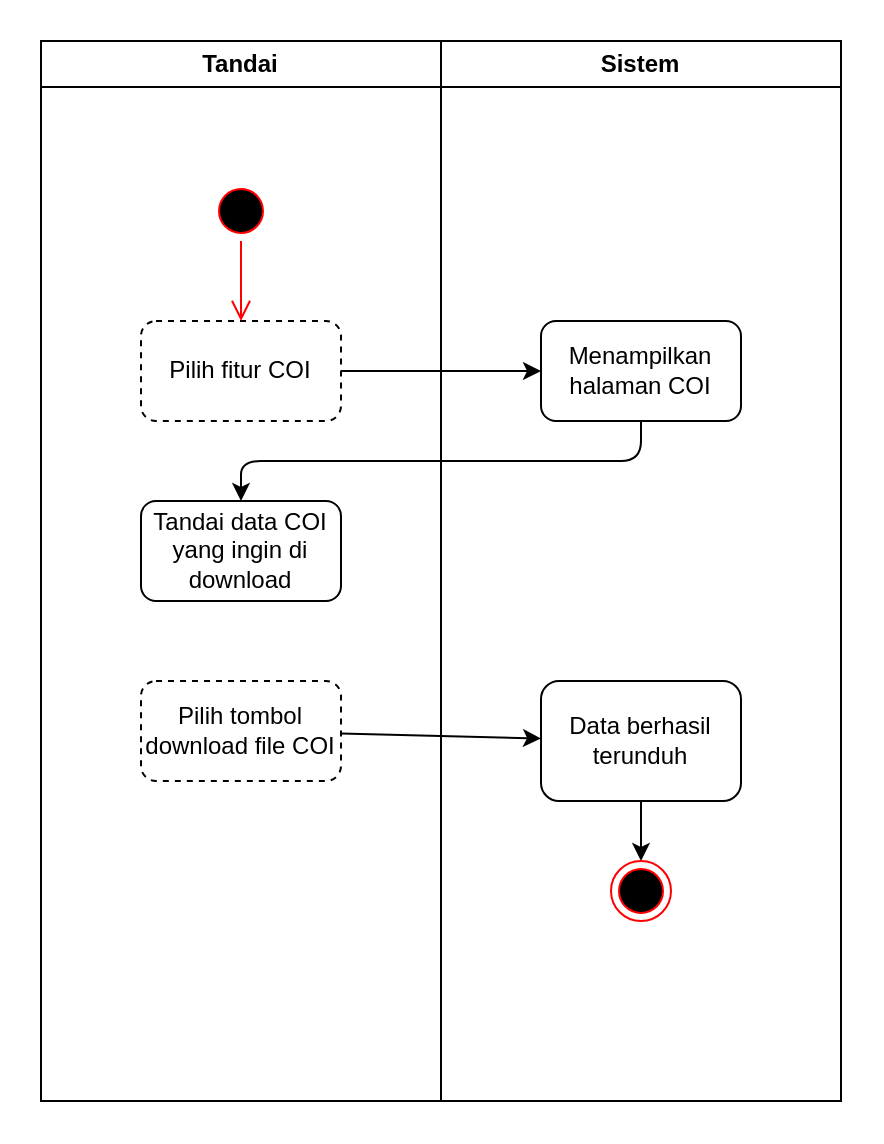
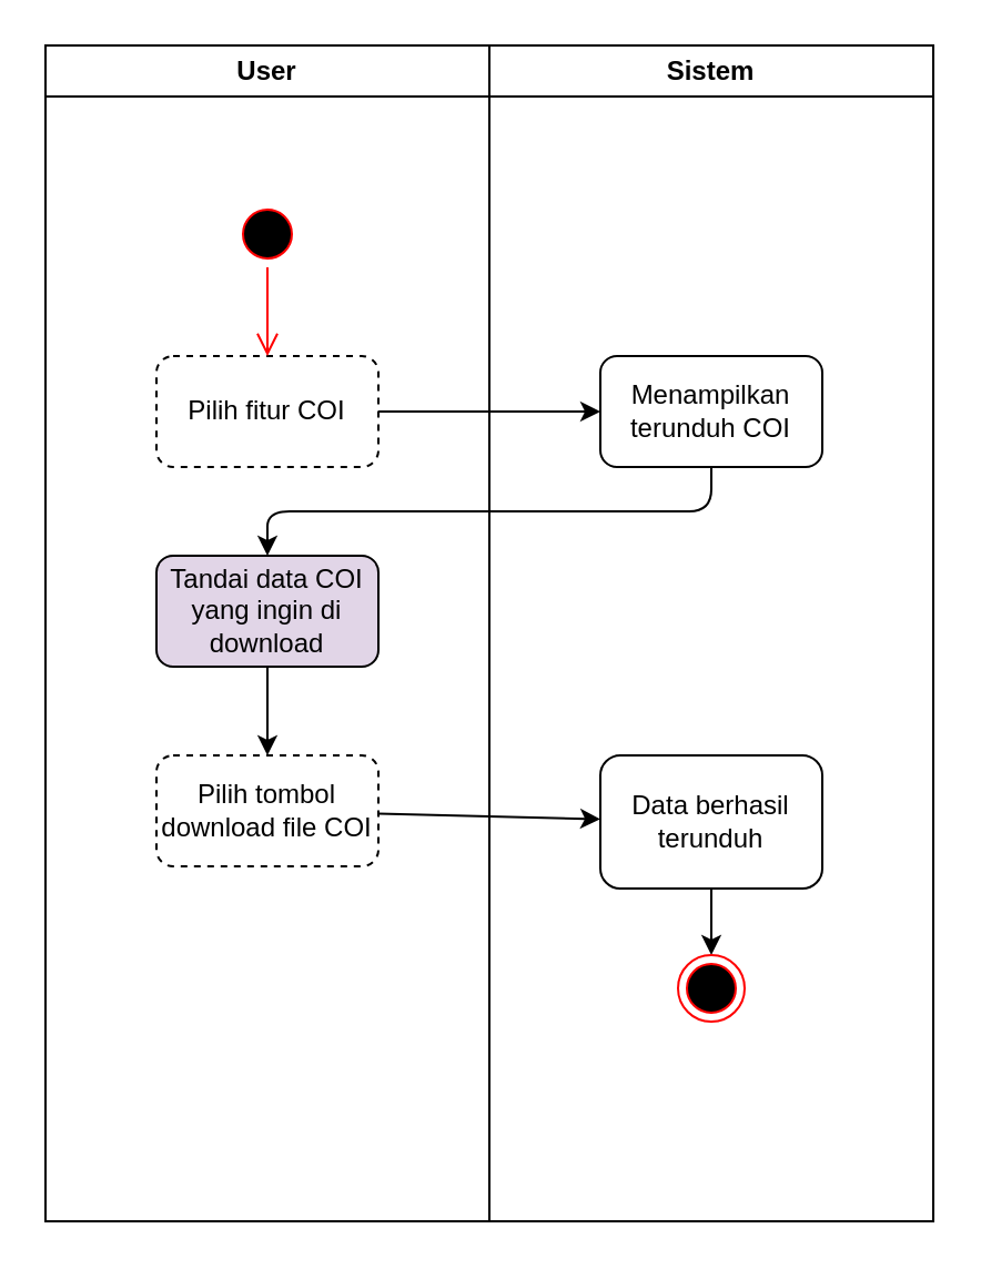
- <mxCell id="2" value="Tandai" style="swimlane;whiteSpace=wrap;html=1;startSize=23;" parent="1" vertex="1"><mxGeometry x="20" y="20" width="200" height="530" as="geometry" /></mxCell>
+ <mxCell id="2" value="User" style="swimlane;whiteSpace=wrap;html=1;startSize=23;" parent="1" vertex="1"><mxGeometry x="20" y="20" width="200" height="530" as="geometry" /></mxCell>
- <mxCell id="10" value="Menampilkan halaman COI" style="rounded=1;whiteSpace=wrap;html=1;" parent="9" vertex="1"><mxGeometry x="50" y="140" width="100" height="50" as="geometry" /></mxCell>
+ <mxCell id="10" value="Menampilkan terunduh COI" style="rounded=1;whiteSpace=wrap;html=1;" parent="9" vertex="1"><mxGeometry x="50" y="140" width="100" height="50" as="geometry" /></mxCell>
- <mxCell id="7" value="Tandai data COI yang ingin di download" style="rounded=1;whiteSpace=wrap;html=1;" parent="2" vertex="1"><mxGeometry x="50" y="230" width="100" height="50" as="geometry" /></mxCell>
+ <mxCell id="7" value="Tandai data COI yang ingin di download" style="rounded=1;whiteSpace=wrap;html=1;fillColor=#e1d5e7;" parent="2" vertex="1"><mxGeometry x="50" y="230" width="100" height="50" as="geometry" /></mxCell>
+ <mxCell id="6" value="" style="edgeStyle=none;html=1;" parent="2" source="7" target="8" edge="1"><mxGeometry relative="1" as="geometry" /></mxCell>
